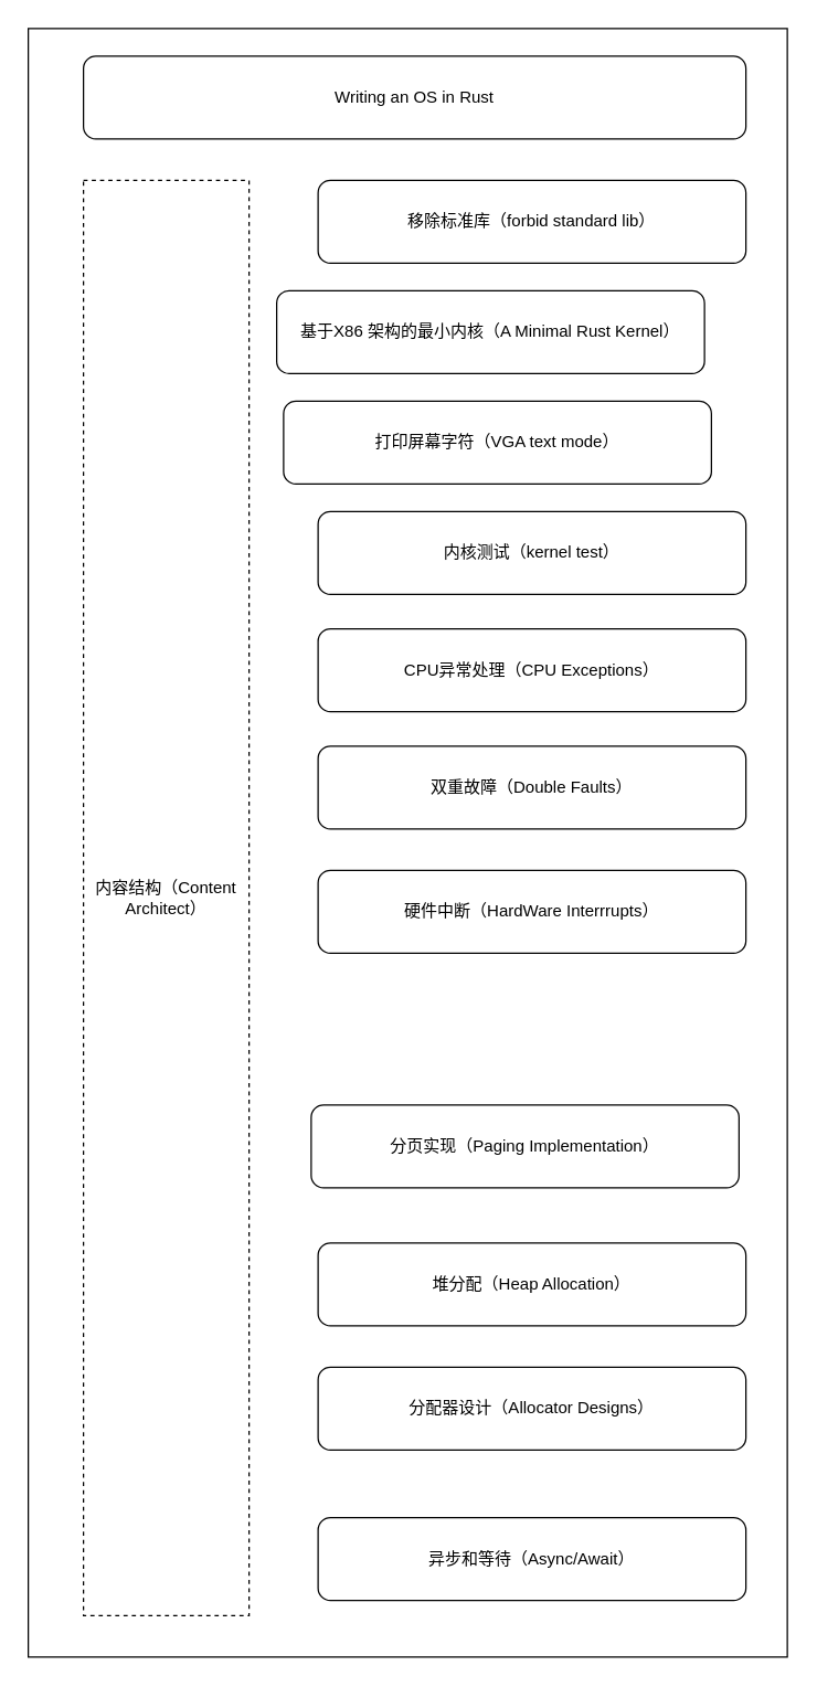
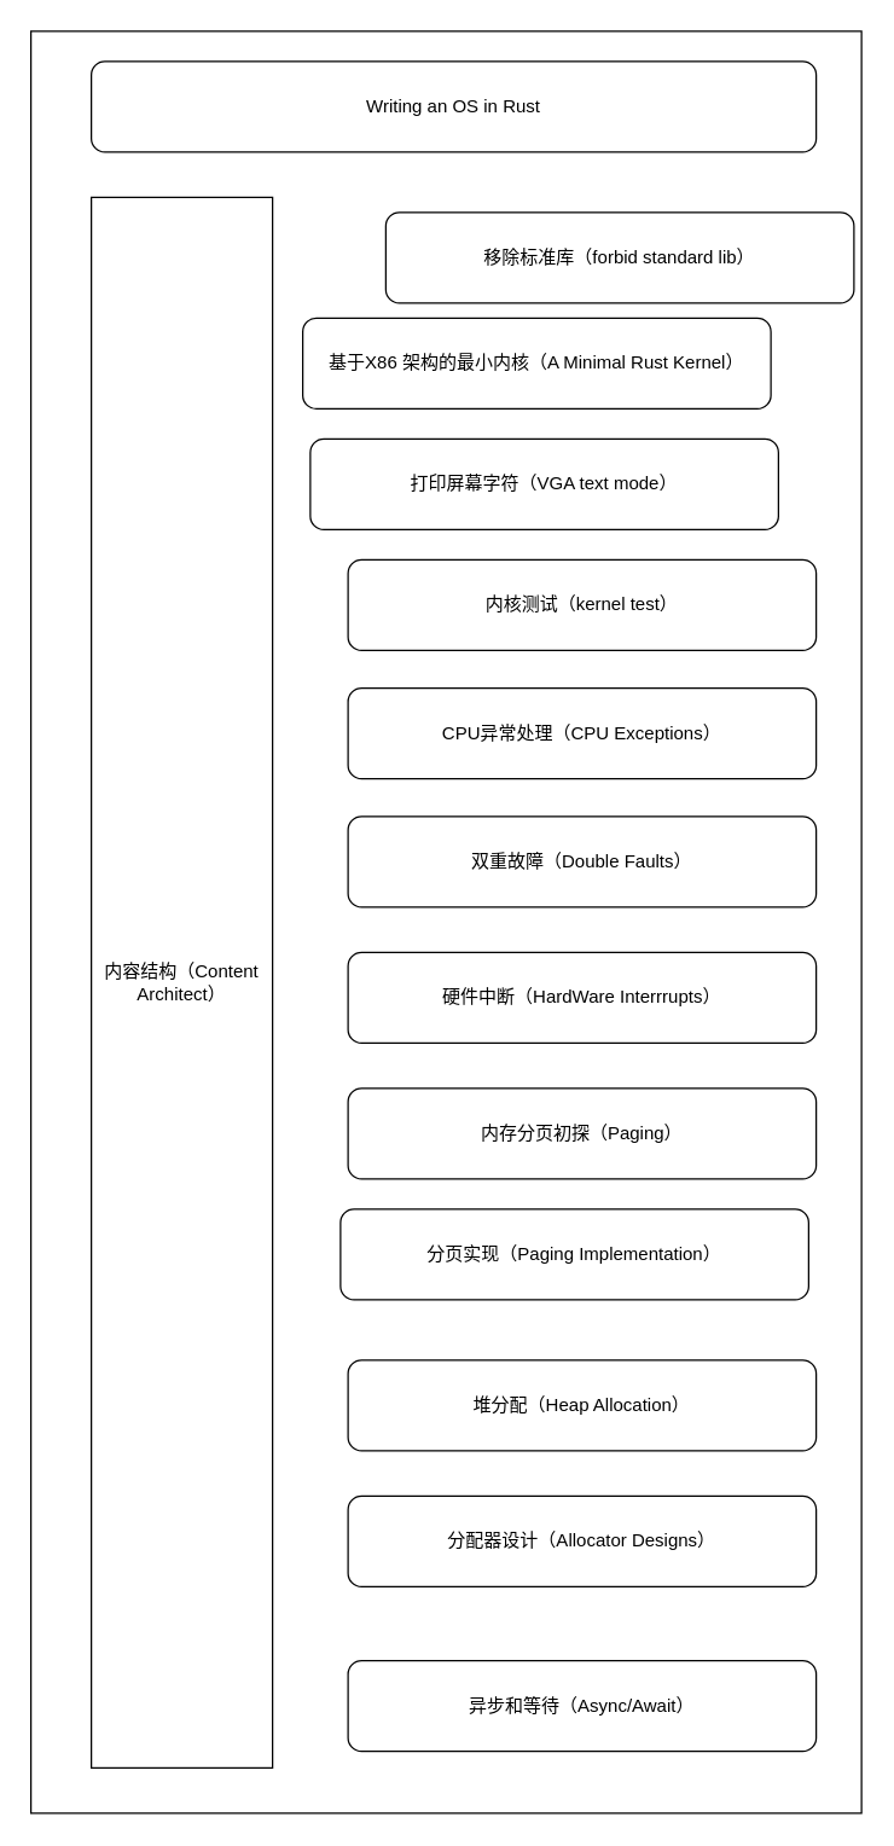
- <mxCell id="4" value="移除标准库（forbid standard lib）" style="rounded=1;whiteSpace=wrap;html=1;" vertex="1" parent="1"><mxGeometry x="230" y="130" width="310" height="60" as="geometry" /></mxCell>
+ <mxCell id="4" value="移除标准库（forbid standard lib）" style="rounded=1;whiteSpace=wrap;html=1;" vertex="1" parent="1"><mxGeometry x="255" y="140" width="310" height="60" as="geometry" /></mxCell>
- <mxCell id="5" value="内容结构（Content Architect）" style="rounded=0;whiteSpace=wrap;html=1;dashed=1;" vertex="1" parent="1"><mxGeometry x="60" y="130" width="120" height="1040" as="geometry" /></mxCell>
+ <mxCell id="5" value="内容结构（Content Architect）" style="rounded=0;whiteSpace=wrap;html=1;" vertex="1" parent="1"><mxGeometry x="60" y="130" width="120" height="1040" as="geometry" /></mxCell>
+ <mxCell id="12" value="内存分页初探（Paging）" style="rounded=1;whiteSpace=wrap;html=1;" vertex="1" parent="1"><mxGeometry x="230" y="720" width="310" height="60" as="geometry" /></mxCell>
